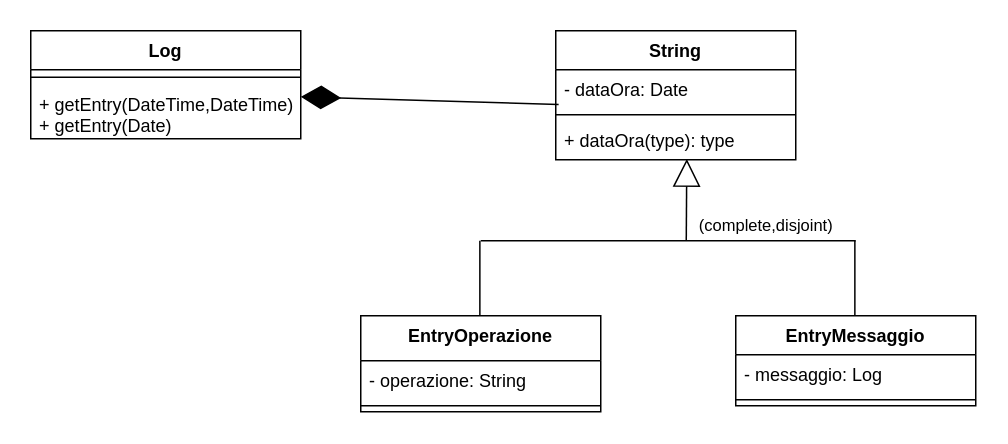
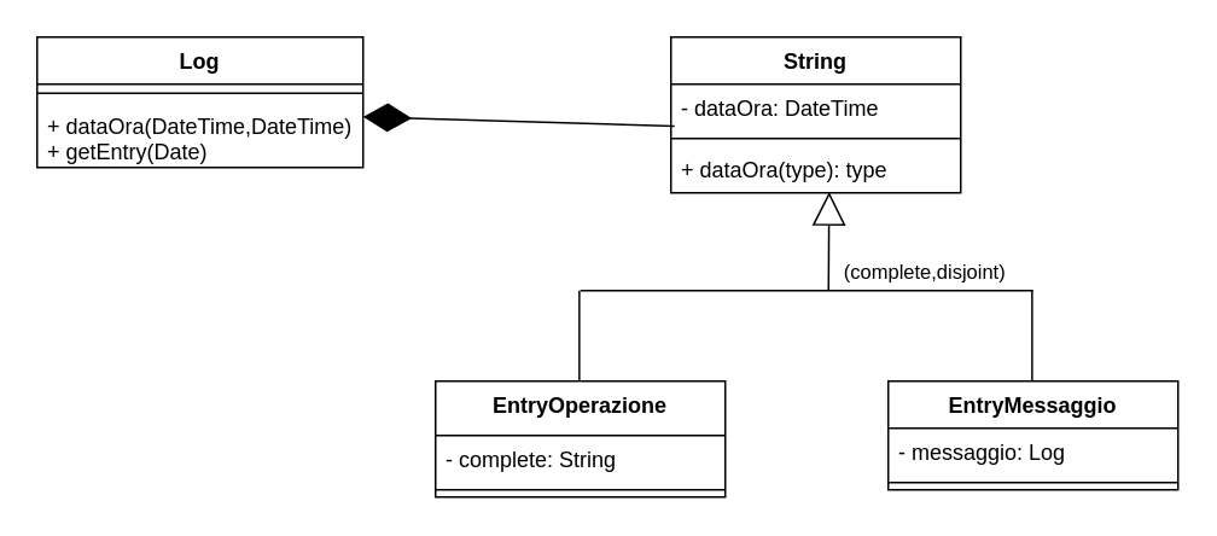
- <mxCell id="7" value="- dataOra: Date" style="text;strokeColor=none;fillColor=none;align=left;verticalAlign=top;spacingLeft=4;spacingRight=4;overflow=hidden;rotatable=0;points=[[0,0.5],[1,0.5]];portConstraint=eastwest;" vertex="1" parent="6"><mxGeometry y="26" width="160" height="26" as="geometry" /></mxCell>
+ <mxCell id="7" value="- dataOra: DateTime" style="text;strokeColor=none;fillColor=none;align=left;verticalAlign=top;spacingLeft=4;spacingRight=4;overflow=hidden;rotatable=0;points=[[0,0.5],[1,0.5]];portConstraint=eastwest;" vertex="1" parent="6"><mxGeometry y="26" width="160" height="26" as="geometry" /></mxCell>
- <mxCell id="5" value="+ getEntry(DateTime,DateTime)&#10;+ getEntry(Date)" style="text;strokeColor=none;fillColor=none;align=left;verticalAlign=top;spacingLeft=4;spacingRight=4;overflow=hidden;rotatable=0;points=[[0,0.5],[1,0.5]];portConstraint=eastwest;" vertex="1" parent="2"><mxGeometry y="36" width="180" height="36" as="geometry" /></mxCell>
+ <mxCell id="5" value="+ dataOra(DateTime,DateTime)&#10;+ getEntry(Date)" style="text;strokeColor=none;fillColor=none;align=left;verticalAlign=top;spacingLeft=4;spacingRight=4;overflow=hidden;rotatable=0;points=[[0,0.5],[1,0.5]];portConstraint=eastwest;" vertex="1" parent="2"><mxGeometry y="36" width="180" height="36" as="geometry" /></mxCell>
- <mxCell id="11" value="- operazione: String" style="text;strokeColor=none;fillColor=none;align=left;verticalAlign=top;spacingLeft=4;spacingRight=4;overflow=hidden;rotatable=0;points=[[0,0.5],[1,0.5]];portConstraint=eastwest;" vertex="1" parent="10"><mxGeometry y="30" width="160" height="26" as="geometry" /></mxCell>
+ <mxCell id="11" value="- complete: String" style="text;strokeColor=none;fillColor=none;align=left;verticalAlign=top;spacingLeft=4;spacingRight=4;overflow=hidden;rotatable=0;points=[[0,0.5],[1,0.5]];portConstraint=eastwest;" vertex="1" parent="10"><mxGeometry y="30" width="160" height="26" as="geometry" /></mxCell>
